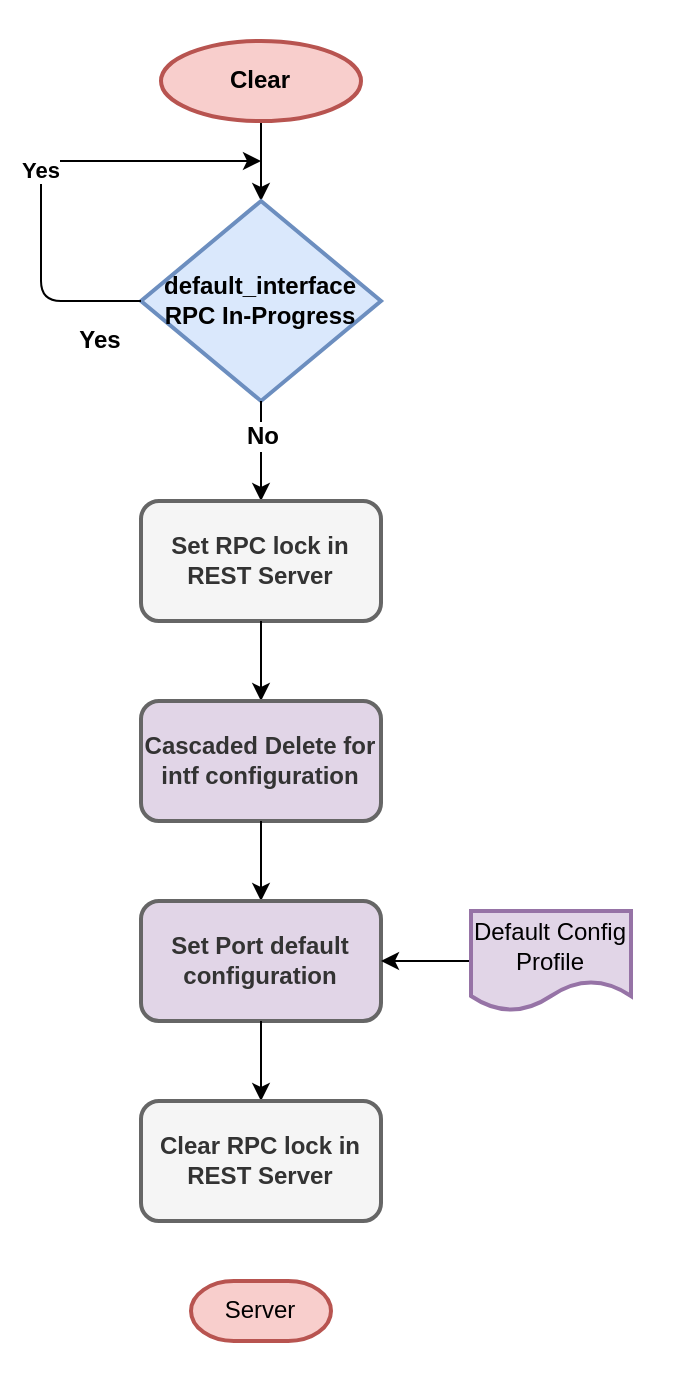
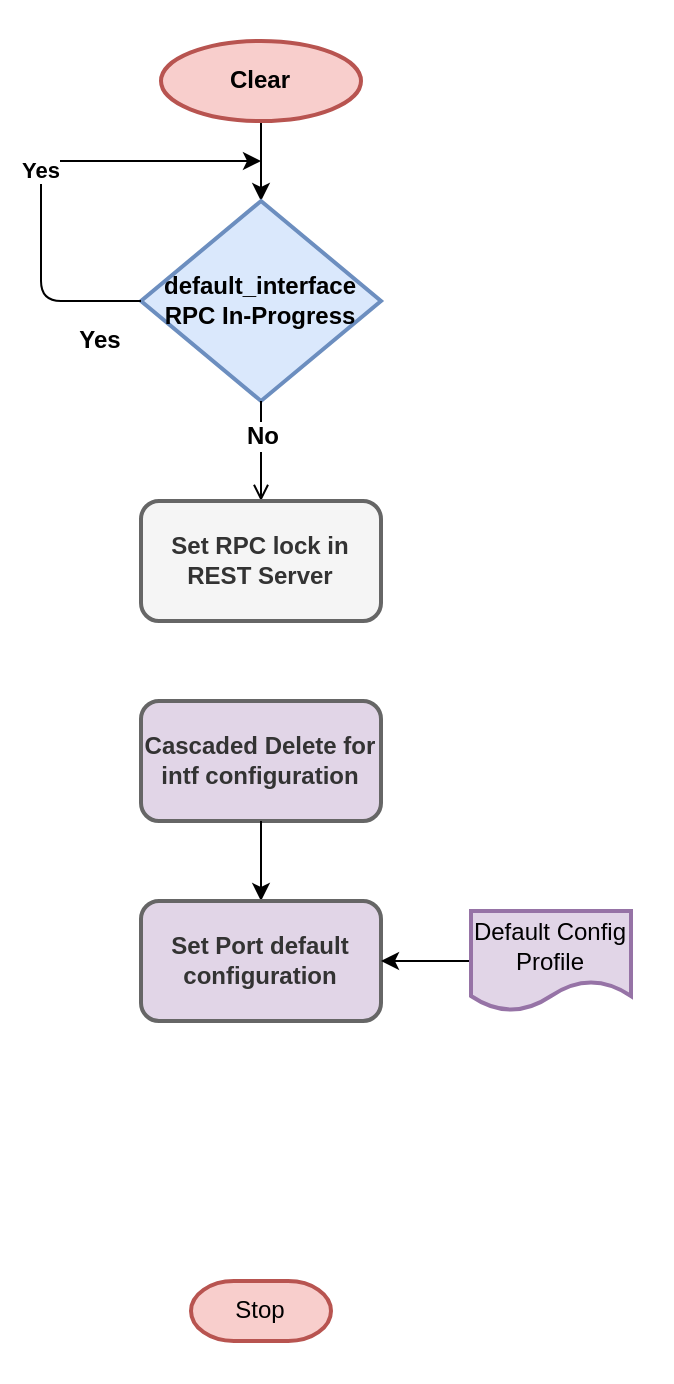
- <mxCell id="5" value="" style="endArrow=classic;html=1;exitX=0.5;exitY=1;exitDx=0;exitDy=0;entryX=0.5;entryY=0;entryDx=0;entryDy=0;" parent="1" source="4" target="7" edge="1"><mxGeometry width="50" height="50" relative="1" as="geometry"><mxPoint x="130" y="250" as="sourcePoint" /><mxPoint x="130" y="280" as="targetPoint" /></mxGeometry></mxCell>
+ <mxCell id="5" value="" style="endArrow=open;html=1;exitX=0.5;exitY=1;exitDx=0;exitDy=0;entryX=0.5;entryY=0;entryDx=0;entryDy=0;" parent="1" source="4" target="7" edge="1"><mxGeometry width="50" height="50" relative="1" as="geometry"><mxPoint x="130" y="250" as="sourcePoint" /><mxPoint x="130" y="280" as="targetPoint" /></mxGeometry></mxCell>
- <mxCell id="8" value="" style="endArrow=classic;html=1;exitX=0.5;exitY=1;exitDx=0;exitDy=0;entryX=0.5;entryY=0;entryDx=0;entryDy=0;" parent="1" source="7" target="9" edge="1"><mxGeometry width="50" height="50" relative="1" as="geometry"><mxPoint x="129" y="360" as="sourcePoint" /><mxPoint x="129" y="350" as="targetPoint" /></mxGeometry></mxCell>
- <mxCell id="14" value="" style="endArrow=classic;html=1;exitX=0.5;exitY=1;exitDx=0;exitDy=0;entryX=0.5;entryY=0;entryDx=0;entryDy=0;" parent="1" source="11" target="16" edge="1"><mxGeometry width="50" height="50" relative="1" as="geometry"><mxPoint x="135" y="520" as="sourcePoint" /><mxPoint x="130" y="560" as="targetPoint" /></mxGeometry></mxCell>
- <mxCell id="16" value="Clear RPC lock in REST Server" style="rounded=1;whiteSpace=wrap;html=1;strokeWidth=2;fillColor=#f5f5f5;strokeColor=#666666;fontColor=#333333;fontStyle=1" parent="1" vertex="1"><mxGeometry x="70" y="550" width="120" height="60" as="geometry" /></mxCell>
- <mxCell id="15" value="Server" style="strokeWidth=2;html=1;shape=mxgraph.flowchart.terminator;whiteSpace=wrap;fillColor=#f8cecc;strokeColor=#b85450;" parent="1" vertex="1"><mxGeometry x="95" y="640" width="70" height="30" as="geometry" /></mxCell>
+ <mxCell id="15" value="Stop" style="strokeWidth=2;html=1;shape=mxgraph.flowchart.terminator;whiteSpace=wrap;fillColor=#f8cecc;strokeColor=#b85450;" parent="1" vertex="1"><mxGeometry x="95" y="640" width="70" height="30" as="geometry" /></mxCell>
